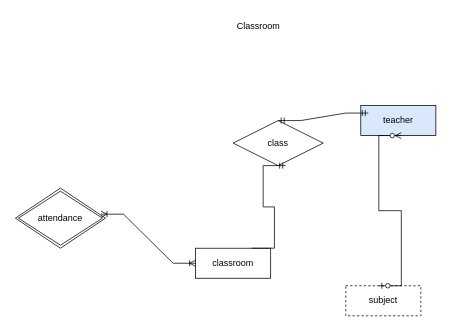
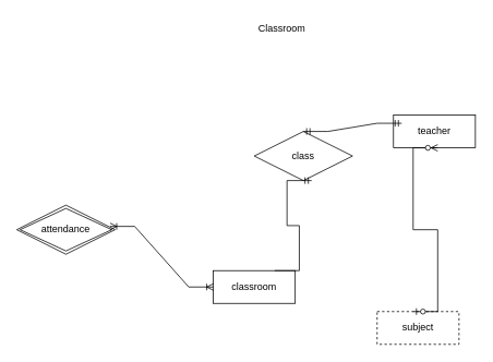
- <mxCell id="3" value="teacher" style="whiteSpace=wrap;html=1;align=center;fillColor=#dae8fc;" vertex="1" parent="1"><mxGeometry x="480" y="140" width="100" height="40" as="geometry" /></mxCell>
+ <mxCell id="3" value="teacher" style="whiteSpace=wrap;html=1;align=center;" vertex="1" parent="1"><mxGeometry x="480" y="140" width="100" height="40" as="geometry" /></mxCell>
- <mxCell id="6" value="attendance" style="shape=rhombus;double=1;perimeter=rhombusPerimeter;whiteSpace=wrap;html=1;align=center;" vertex="1" parent="1"><mxGeometry x="20" y="250" width="120" height="80" as="geometry" /></mxCell>
+ <mxCell id="6" value="attendance" style="shape=rhombus;double=1;perimeter=rhombusPerimeter;whiteSpace=wrap;html=1;align=center;" vertex="1" parent="1"><mxGeometry x="20" y="250" width="120" height="60" as="geometry" /></mxCell>
